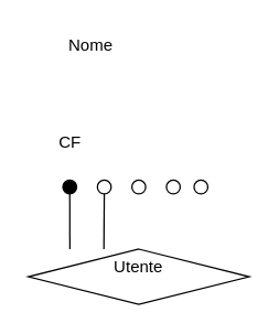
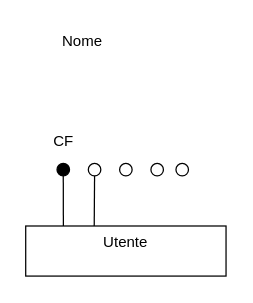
- <mxCell id="6" value="CF" style="text;html=1;align=center;verticalAlign=middle;resizable=0;points=[];autosize=1;strokeColor=none;fillColor=none;" vertex="1" parent="1"><mxGeometry x="30" y="88" width="40" height="30" as="geometry" /></mxCell>
+ <mxCell id="6" value="CF" style="text;html=1;align=center;verticalAlign=middle;resizable=0;points=[];autosize=1;strokeColor=none;fillColor=none;" vertex="1" parent="1"><mxGeometry x="30" y="98" width="40" height="30" as="geometry" /></mxCell>
- <mxCell id="2" value="Utente&lt;div&gt;&lt;br&gt;&lt;/div&gt;" style="rhombus;whiteSpace=wrap;html=1;align=center;" vertex="1" parent="1"><mxGeometry x="20" y="180" width="160" height="40" as="geometry" /></mxCell>
+ <mxCell id="2" value="Utente&lt;div&gt;&lt;br&gt;&lt;/div&gt;" style="whiteSpace=wrap;html=1;align=center;" vertex="1" parent="1"><mxGeometry x="20" y="180" width="160" height="40" as="geometry" /></mxCell>
